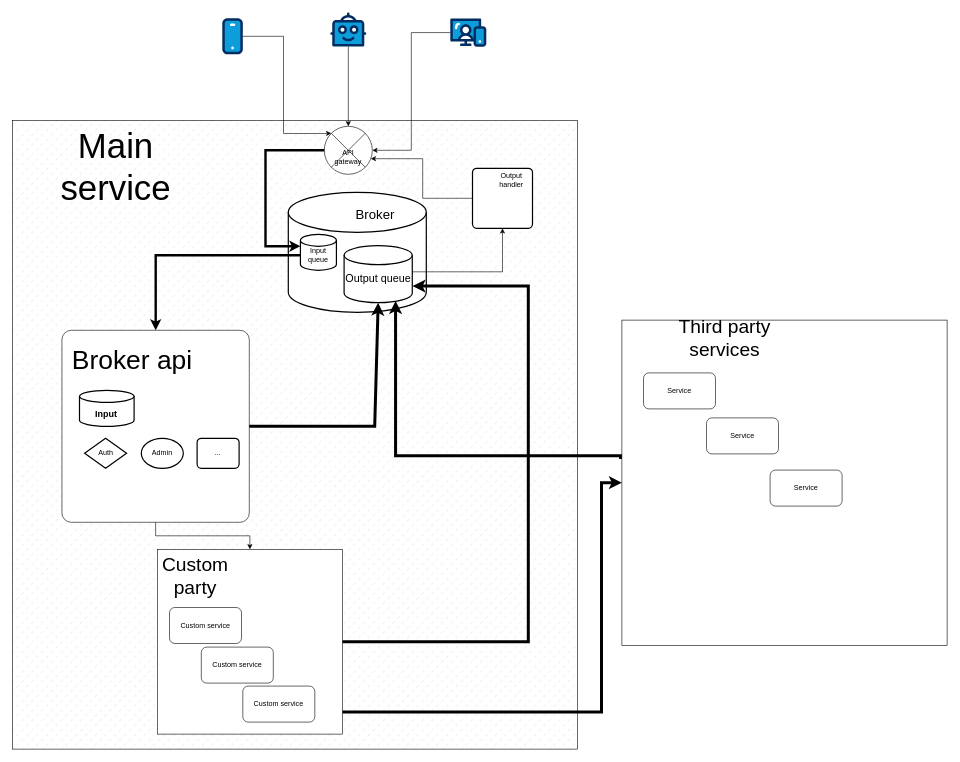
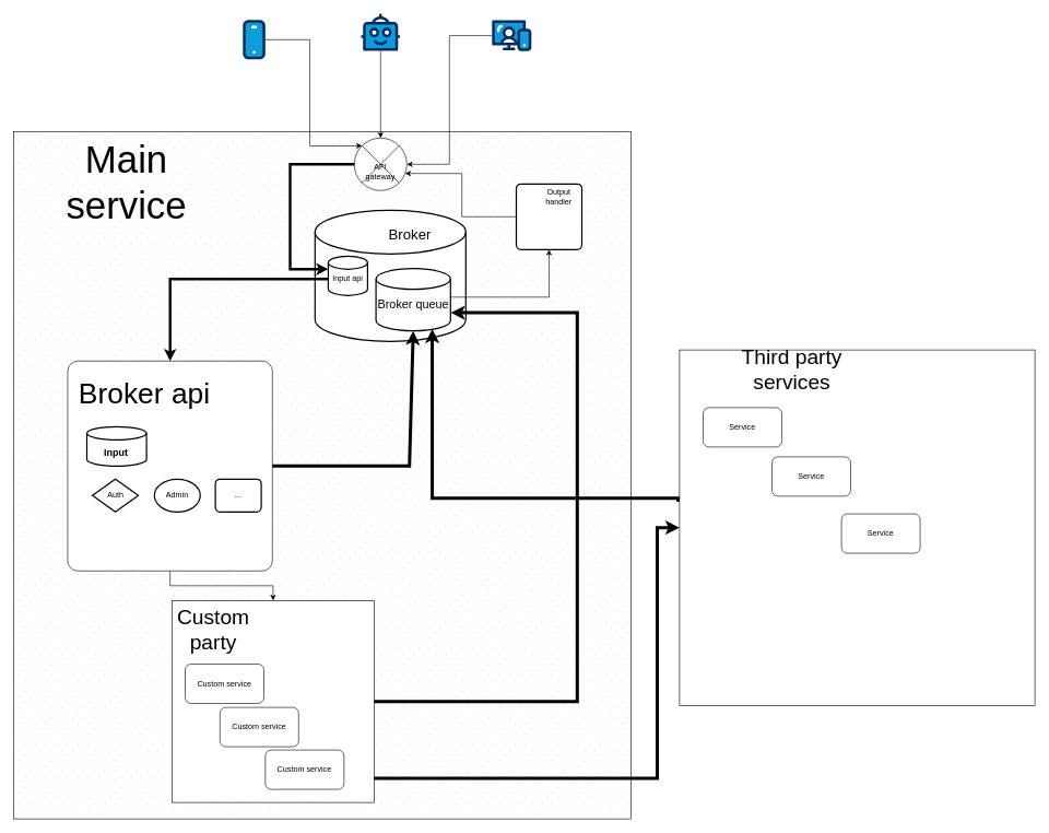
- <mxCell id="26" value="Input queue" style="text;html=1;strokeColor=none;fillColor=none;align=center;verticalAlign=middle;whiteSpace=wrap;rounded=0;" vertex="1" parent="24"><mxGeometry x="-19.8" y="20" width="60" height="30" as="geometry" /></mxCell>
+ <mxCell id="26" value="Input api" style="text;html=1;strokeColor=none;fillColor=none;align=center;verticalAlign=middle;whiteSpace=wrap;rounded=0;" vertex="1" parent="24"><mxGeometry x="-19.8" y="20" width="60" height="30" as="geometry" /></mxCell>
- <mxCell id="21" value="&lt;font style=&quot;font-size: 18px;&quot;&gt;Output queue&lt;/font&gt;" style="text;html=1;strokeColor=none;fillColor=none;align=center;verticalAlign=middle;whiteSpace=wrap;rounded=0;" vertex="1" parent="19"><mxGeometry x="0.379" y="31.667" width="113.621" height="47.5" as="geometry" /></mxCell>
+ <mxCell id="21" value="&lt;font style=&quot;font-size: 18px;&quot;&gt;Broker queue&lt;/font&gt;" style="text;html=1;strokeColor=none;fillColor=none;align=center;verticalAlign=middle;whiteSpace=wrap;rounded=0;" vertex="1" parent="19"><mxGeometry x="0.379" y="31.667" width="113.621" height="47.5" as="geometry" /></mxCell>
